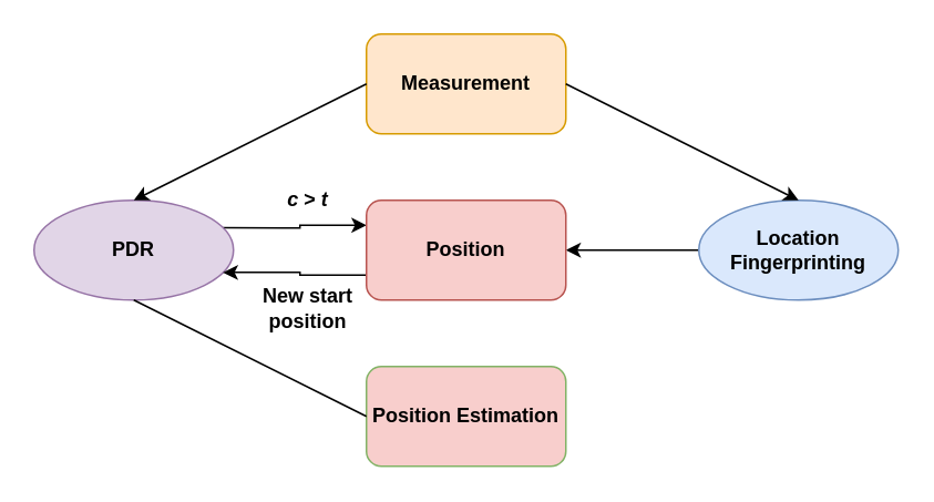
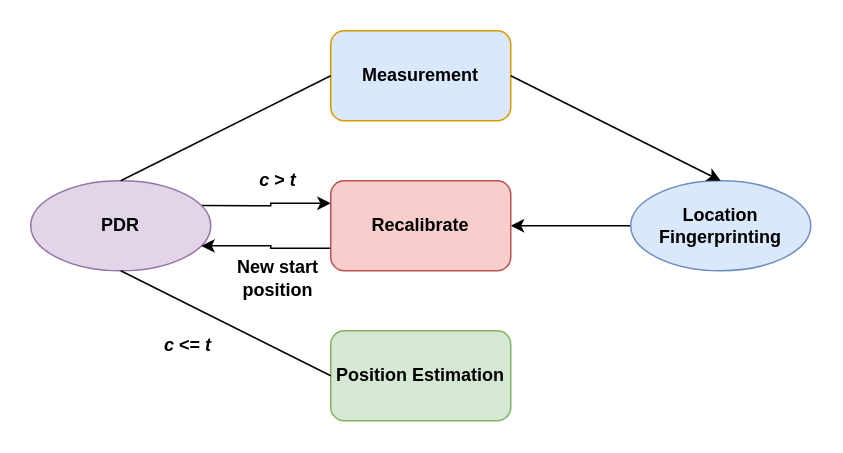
- <mxCell id="12" value="&lt;font style=&quot;font-size: 12px&quot;&gt;&lt;b&gt;Measurement&lt;/b&gt;&lt;/font&gt;" style="rounded=1;whiteSpace=wrap;html=1;fontSize=11;strokeWidth=1;fillColor=#ffe6cc;strokeColor=#d79b00;" parent="1" vertex="1"><mxGeometry x="220" y="20" width="120" height="60" as="geometry" /></mxCell>
+ <mxCell id="12" value="&lt;font style=&quot;font-size: 12px&quot;&gt;&lt;b&gt;Measurement&lt;/b&gt;&lt;/font&gt;" style="rounded=1;whiteSpace=wrap;html=1;fontSize=11;strokeWidth=1;fillColor=#dae8fc;strokeColor=#d79b00;" parent="1" vertex="1"><mxGeometry x="220" y="20" width="120" height="60" as="geometry" /></mxCell>
- <mxCell id="14" value="" style="endArrow=classic;html=1;fontSize=11;strokeWidth=1;entryX=0.5;entryY=0;entryDx=0;entryDy=0;exitX=0;exitY=0.5;exitDx=0;exitDy=0;" parent="1" source="12" target="3" edge="1"><mxGeometry width="50" height="50" relative="1" as="geometry"><mxPoint x="60" y="70" as="sourcePoint" /><mxPoint x="110" y="20" as="targetPoint" /></mxGeometry></mxCell>
+ <mxCell id="14" value="" style="endArrow=none;html=1;fontSize=11;strokeWidth=1;entryX=0.5;entryY=0;entryDx=0;entryDy=0;exitX=0;exitY=0.5;exitDx=0;exitDy=0;" parent="1" source="12" target="3" edge="1"><mxGeometry width="50" height="50" relative="1" as="geometry"><mxPoint x="60" y="70" as="sourcePoint" /><mxPoint x="110" y="20" as="targetPoint" /></mxGeometry></mxCell>
- <mxCell id="11" value="&lt;b&gt;&lt;font style=&quot;font-size: 12px&quot;&gt;Position&lt;/font&gt;&lt;/b&gt;" style="rounded=1;whiteSpace=wrap;html=1;fontSize=11;strokeWidth=1;fillColor=#f8cecc;strokeColor=#b85450;" parent="1" vertex="1"><mxGeometry x="220" y="120" width="120" height="60" as="geometry" /></mxCell>
+ <mxCell id="11" value="&lt;b&gt;&lt;font style=&quot;font-size: 12px&quot;&gt;Recalibrate&lt;/font&gt;&lt;/b&gt;" style="rounded=1;whiteSpace=wrap;html=1;fontSize=11;strokeWidth=1;fillColor=#f8cecc;strokeColor=#b85450;" parent="1" vertex="1"><mxGeometry x="220" y="120" width="120" height="60" as="geometry" /></mxCell>
+ <mxCell id="9" value="&lt;font style=&quot;font-size: 12px&quot;&gt;&lt;b&gt;&lt;i&gt;c&lt;/i&gt; &amp;lt;= &lt;i&gt;t&lt;/i&gt;&lt;/b&gt;&lt;/font&gt;" style="text;html=1;strokeColor=none;fillColor=none;align=center;verticalAlign=middle;whiteSpace=wrap;rounded=0;fontSize=11;" parent="1" vertex="1"><mxGeometry x="80" y="220" width="90" height="20" as="geometry" /></mxCell>
- <mxCell id="6" value="&lt;b&gt;Position Estimation&lt;/b&gt;" style="rounded=1;whiteSpace=wrap;html=1;strokeWidth=1;fillColor=#f8cecc;strokeColor=#82b366;labelBorderColor=none;" parent="1" vertex="1"><mxGeometry x="220" y="220" width="120" height="60" as="geometry" /></mxCell>
+ <mxCell id="6" value="&lt;b&gt;Position Estimation&lt;/b&gt;" style="rounded=1;whiteSpace=wrap;html=1;strokeWidth=1;fillColor=#d5e8d4;strokeColor=#82b366;labelBorderColor=none;" parent="1" vertex="1"><mxGeometry x="220" y="220" width="120" height="60" as="geometry" /></mxCell>
